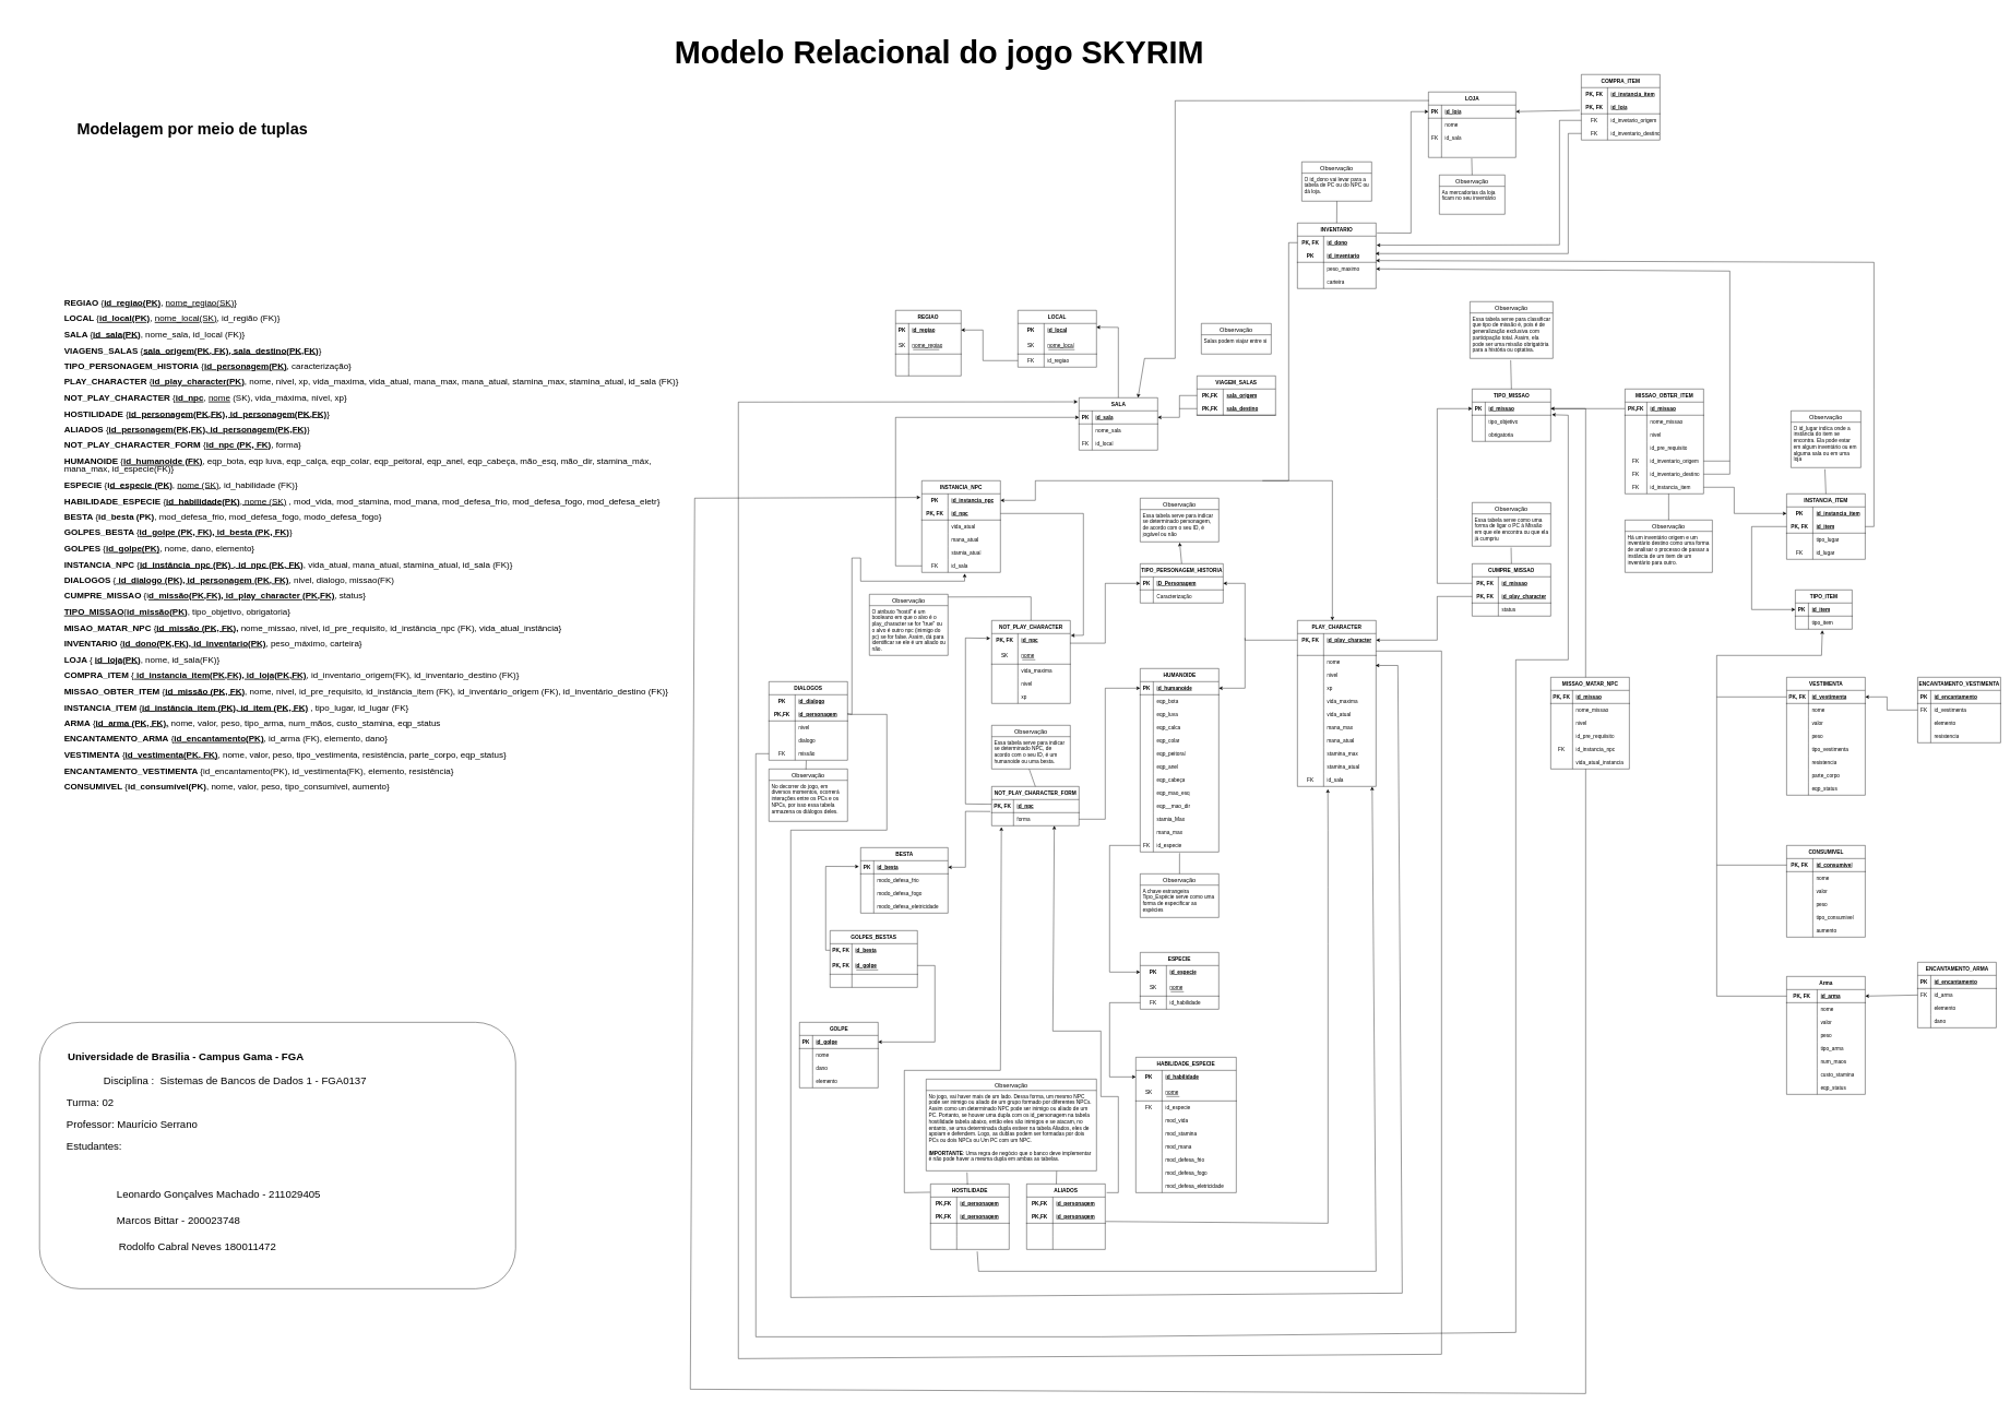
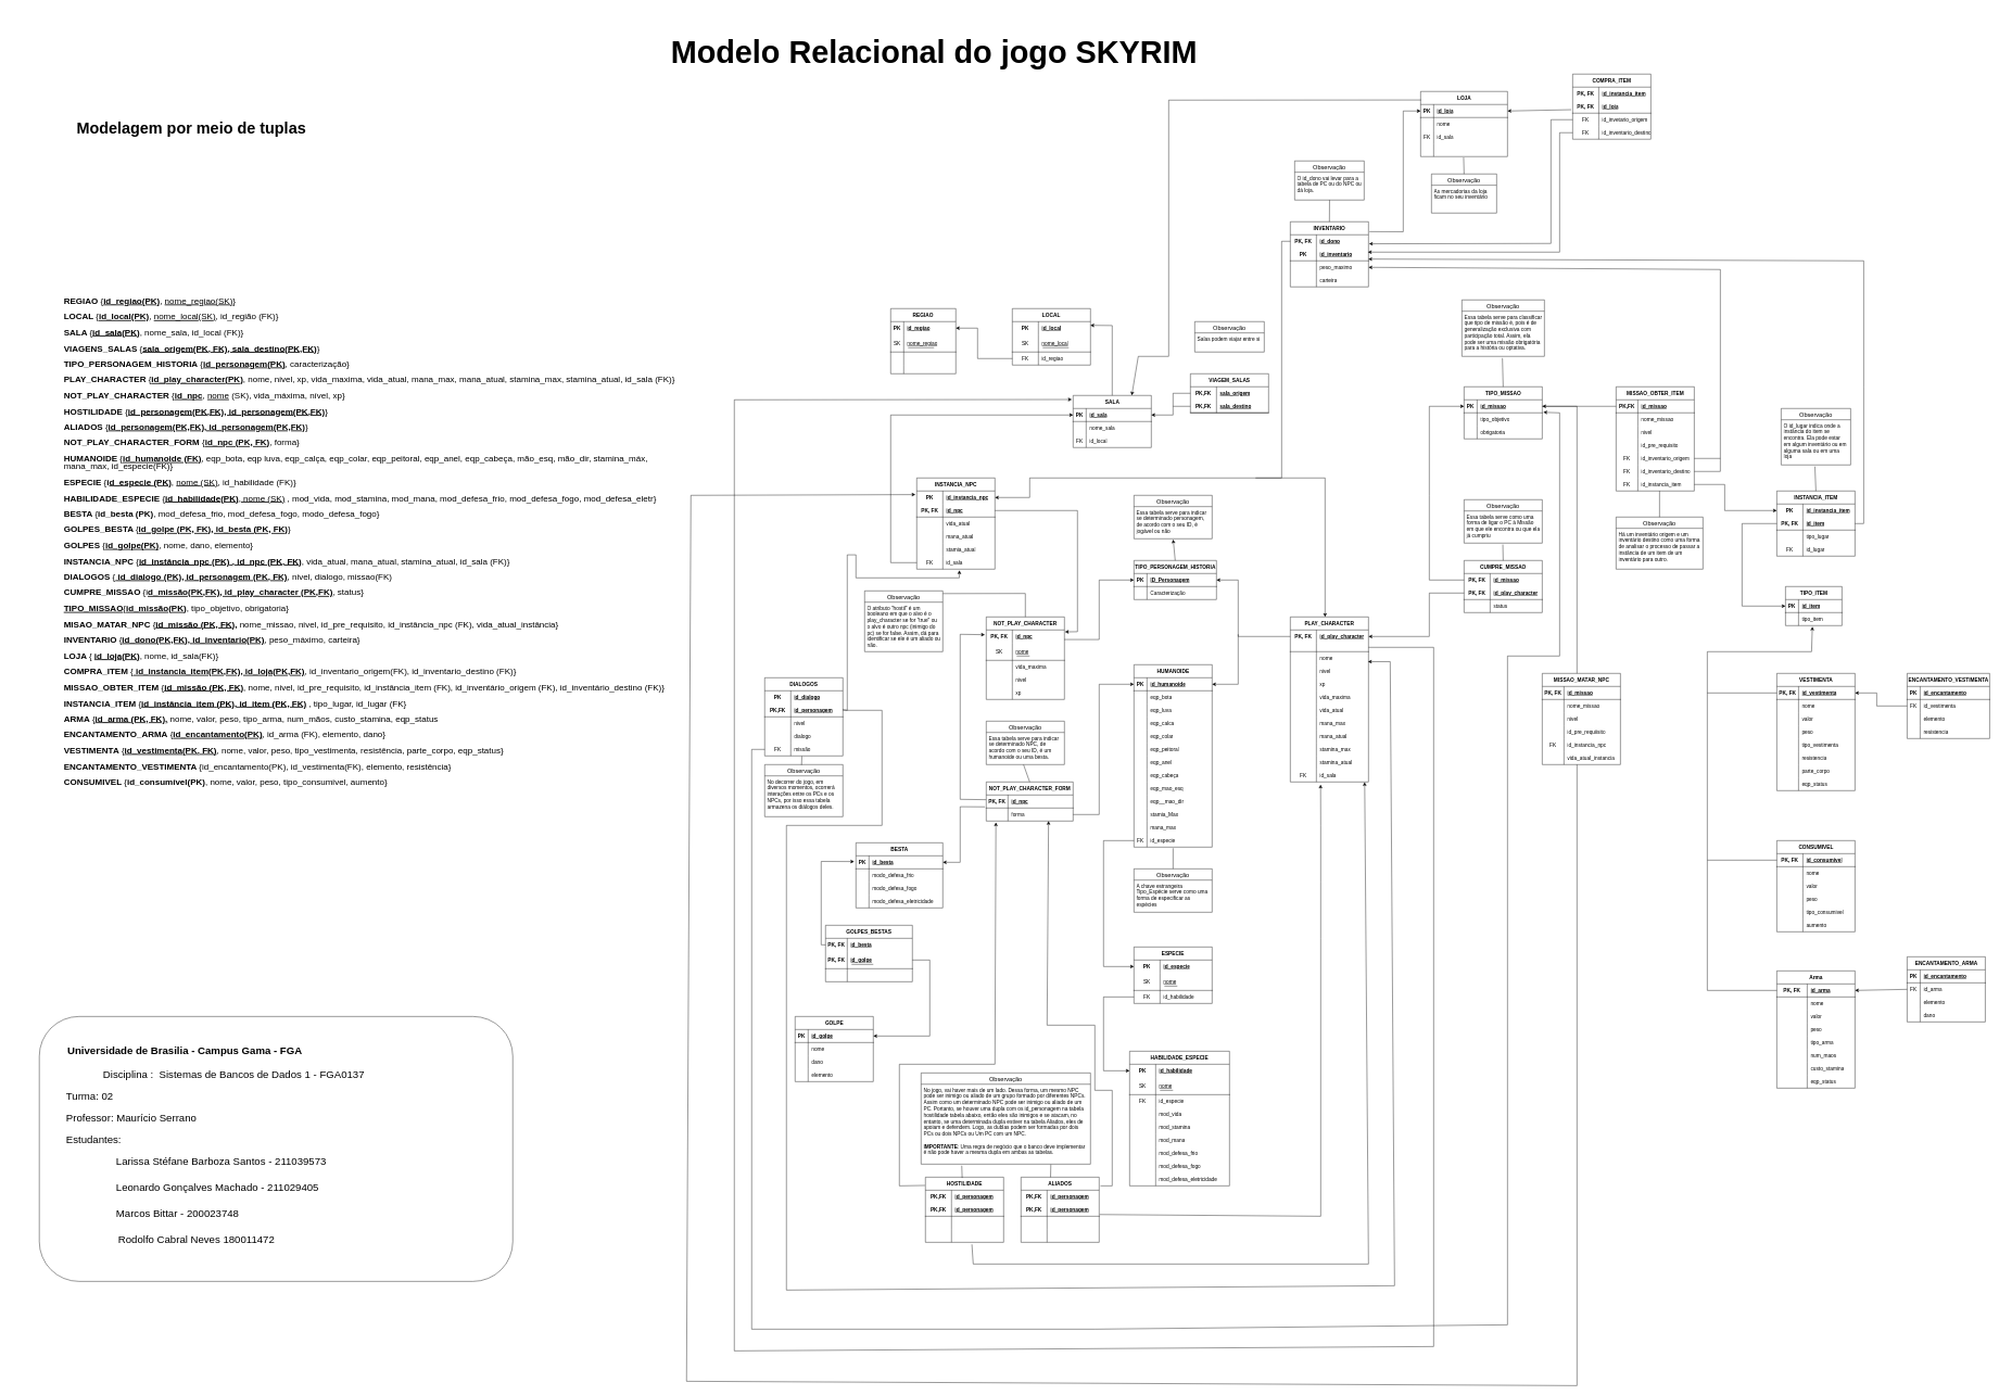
+ <mxCell id="494" value="&lt;span style=&quot;font-size: 24px;&quot;&gt;Larissa Stéfane Barboza Santos - 211039573&lt;/span&gt;" style="text;html=1;strokeColor=none;fillColor=none;align=left;verticalAlign=middle;whiteSpace=wrap;rounded=0;" parent="1" vertex="1"><mxGeometry x="265" y="2660" width="555" height="30" as="geometry" /></mxCell>
